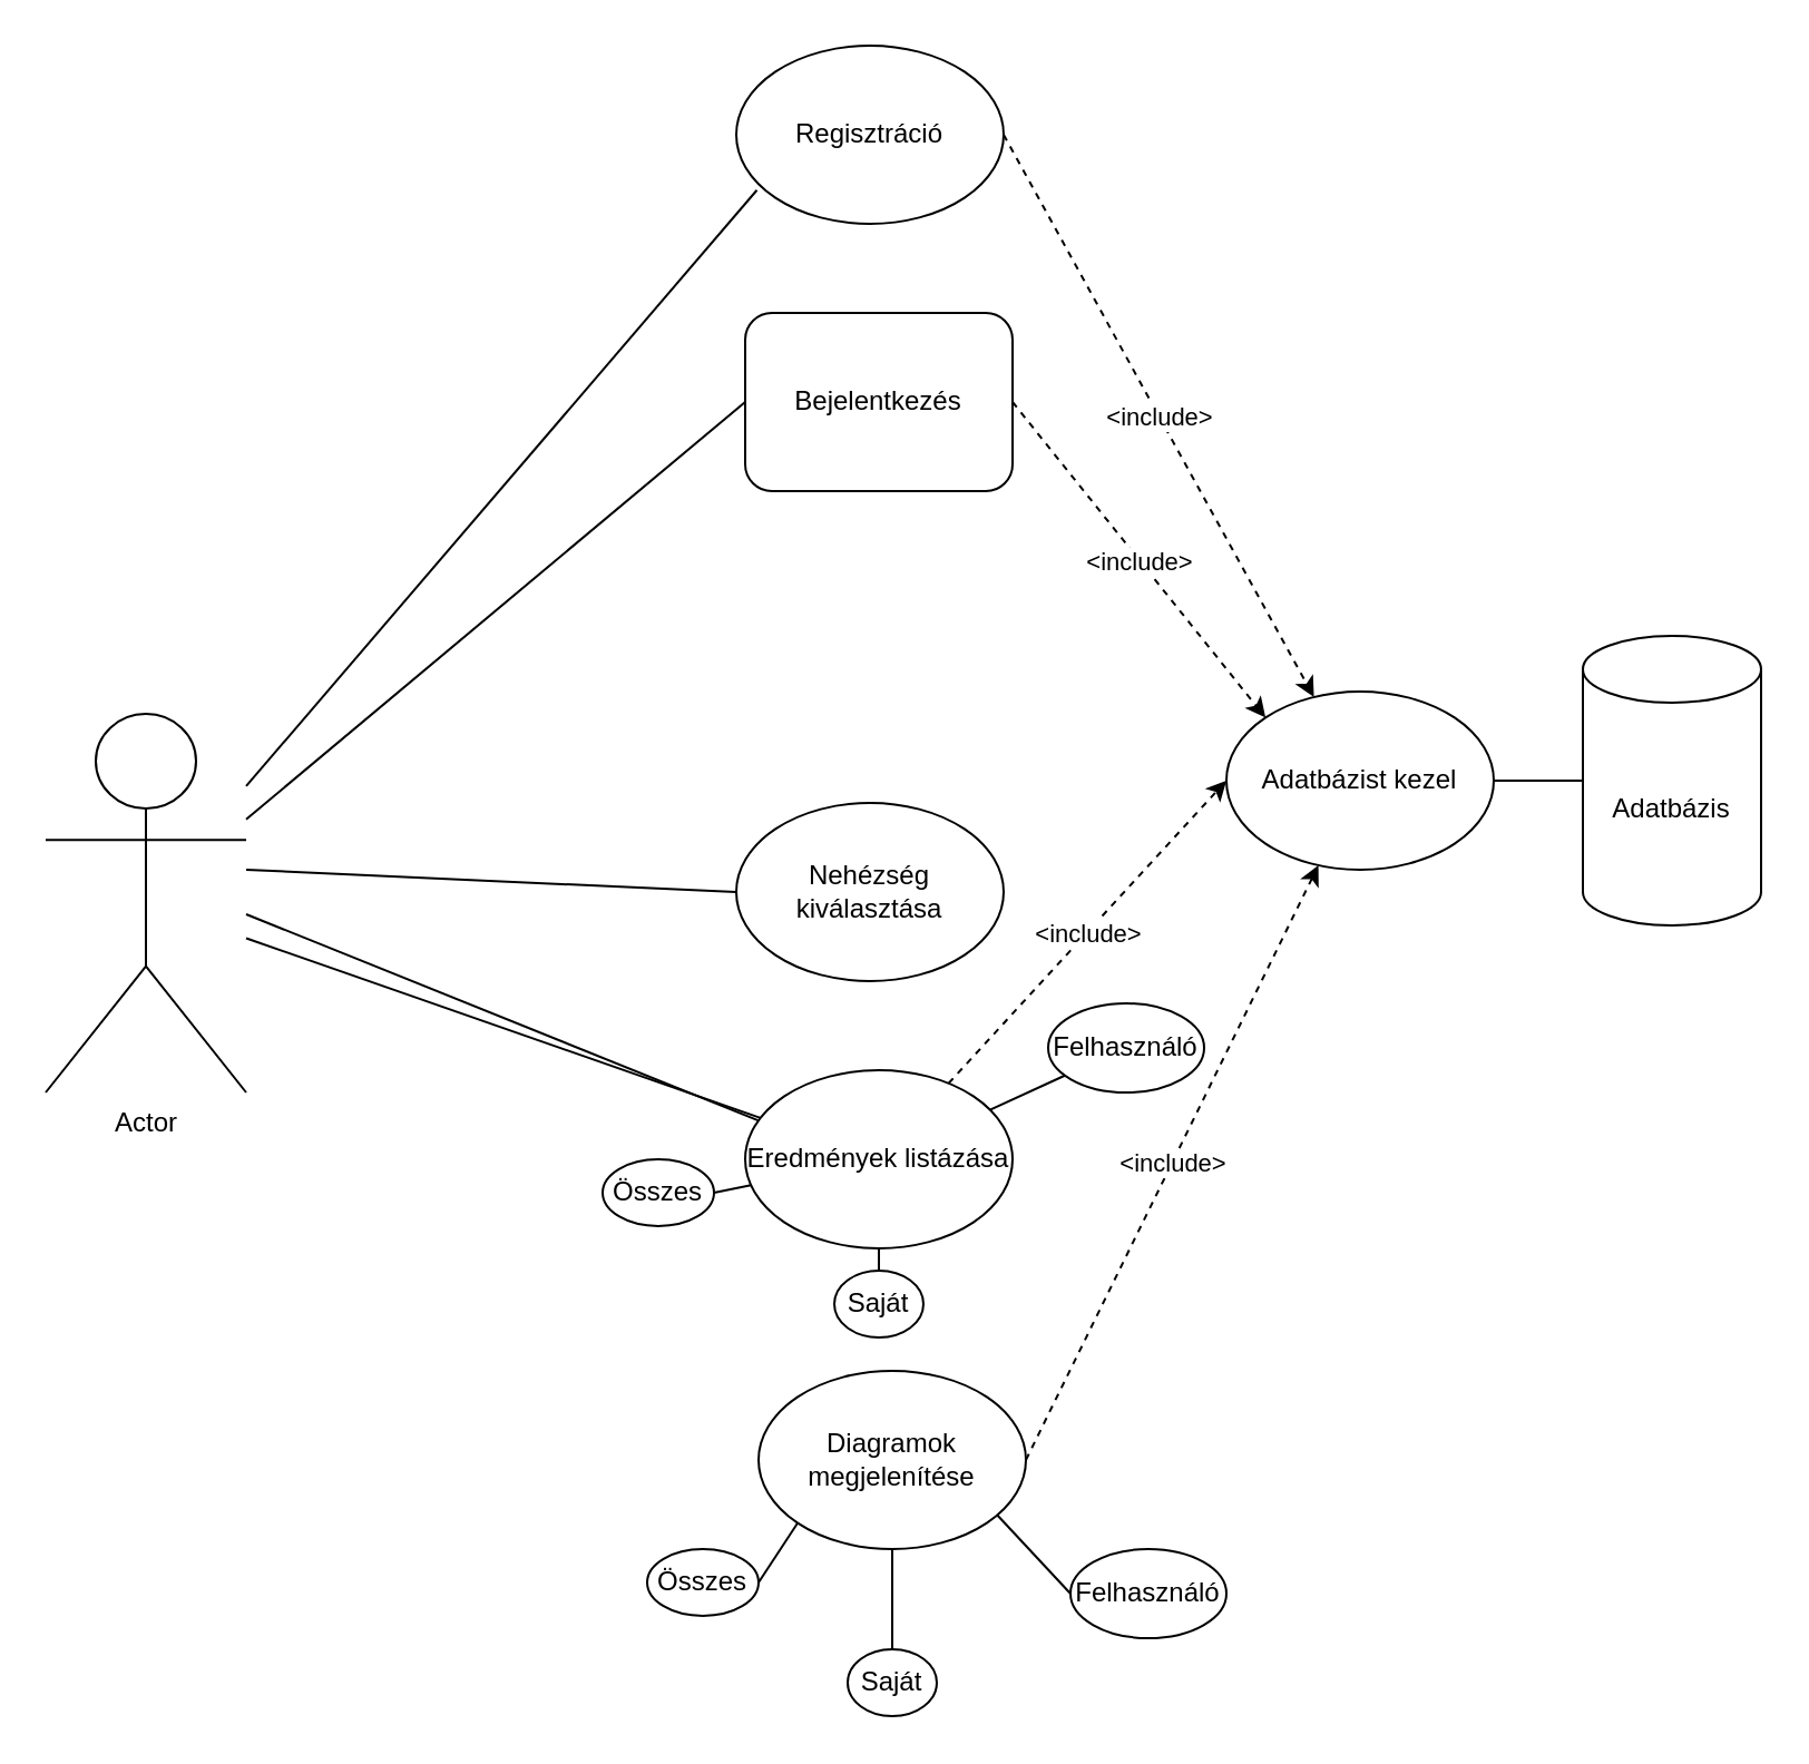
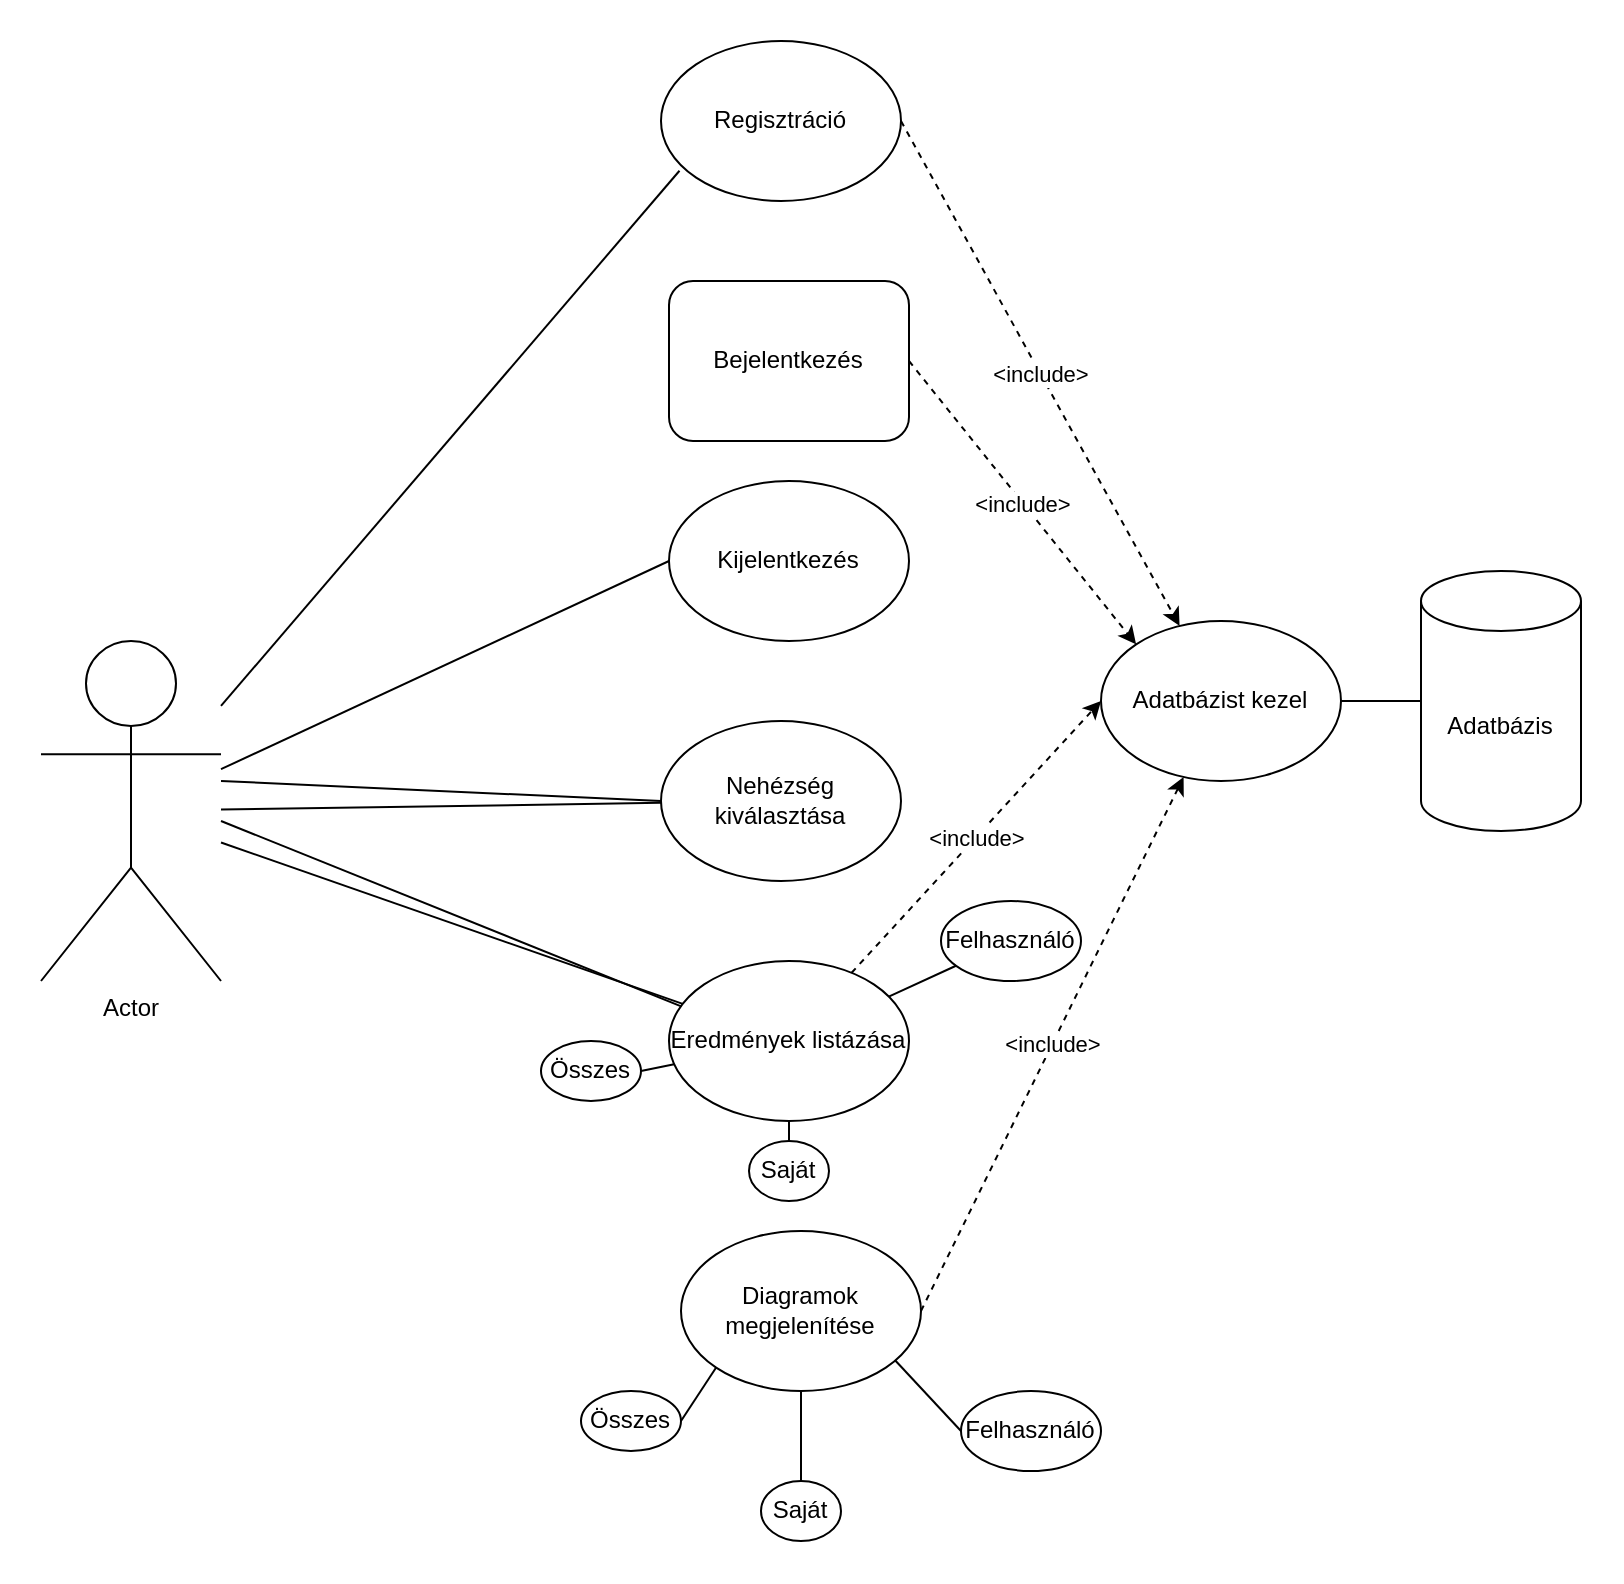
- <mxCell id="22" value="" style="endArrow=none;html=1;rounded=0;targetPerimeterSpacing=0;strokeWidth=1;entryX=0;entryY=0.5;entryDx=0;entryDy=0;" edge="1" parent="1" source="2" target="7"><mxGeometry width="50" height="50" relative="1" as="geometry"><mxPoint x="330" y="370" as="sourcePoint" /><mxPoint x="380" y="320" as="targetPoint" /></mxGeometry></mxCell>
+ <mxCell id="22" value="" style="endArrow=none;html=1;rounded=0;targetPerimeterSpacing=0;strokeWidth=1;" edge="1" parent="1" source="2" target="5"><mxGeometry width="50" height="50" relative="1" as="geometry"><mxPoint x="330" y="370" as="sourcePoint" /><mxPoint x="380" y="320" as="targetPoint" /></mxGeometry></mxCell>
+ <mxCell id="10" value="Kijelentkezés" style="ellipse;whiteSpace=wrap;html=1;" vertex="1" parent="1"><mxGeometry x="334" y="240" width="120" height="80" as="geometry" /></mxCell>
+ <mxCell id="21" value="" style="endArrow=none;html=1;rounded=0;targetPerimeterSpacing=0;strokeWidth=1;entryX=0;entryY=0.5;entryDx=0;entryDy=0;" edge="1" parent="1" source="2" target="10"><mxGeometry width="50" height="50" relative="1" as="geometry"><mxPoint x="330" y="370" as="sourcePoint" /><mxPoint x="380" y="320" as="targetPoint" /></mxGeometry></mxCell>
